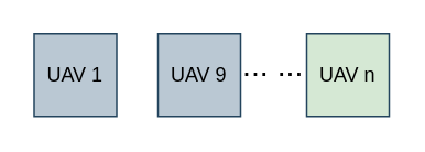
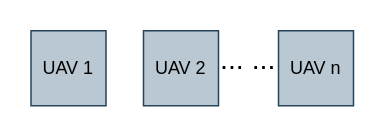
- <mxCell id="3" value="UAV 9" style="rounded=0;whiteSpace=wrap;html=1;fillColor=#bac8d3;strokeColor=#23445d;" vertex="1" parent="1"><mxGeometry x="95" y="20" width="50" height="50" as="geometry" /></mxCell>
+ <mxCell id="3" value="UAV 2" style="rounded=0;whiteSpace=wrap;html=1;fillColor=#bac8d3;strokeColor=#23445d;" vertex="1" parent="1"><mxGeometry x="95" y="20" width="50" height="50" as="geometry" /></mxCell>
- <mxCell id="4" value="UAV n" style="rounded=0;whiteSpace=wrap;html=1;fillColor=#d5e8d4;strokeColor=#23445d;" vertex="1" parent="1"><mxGeometry x="185" y="20" width="50" height="50" as="geometry" /></mxCell>
+ <mxCell id="4" value="UAV n" style="rounded=0;whiteSpace=wrap;html=1;fillColor=#bac8d3;strokeColor=#23445d;" vertex="1" parent="1"><mxGeometry x="185" y="20" width="50" height="50" as="geometry" /></mxCell>
